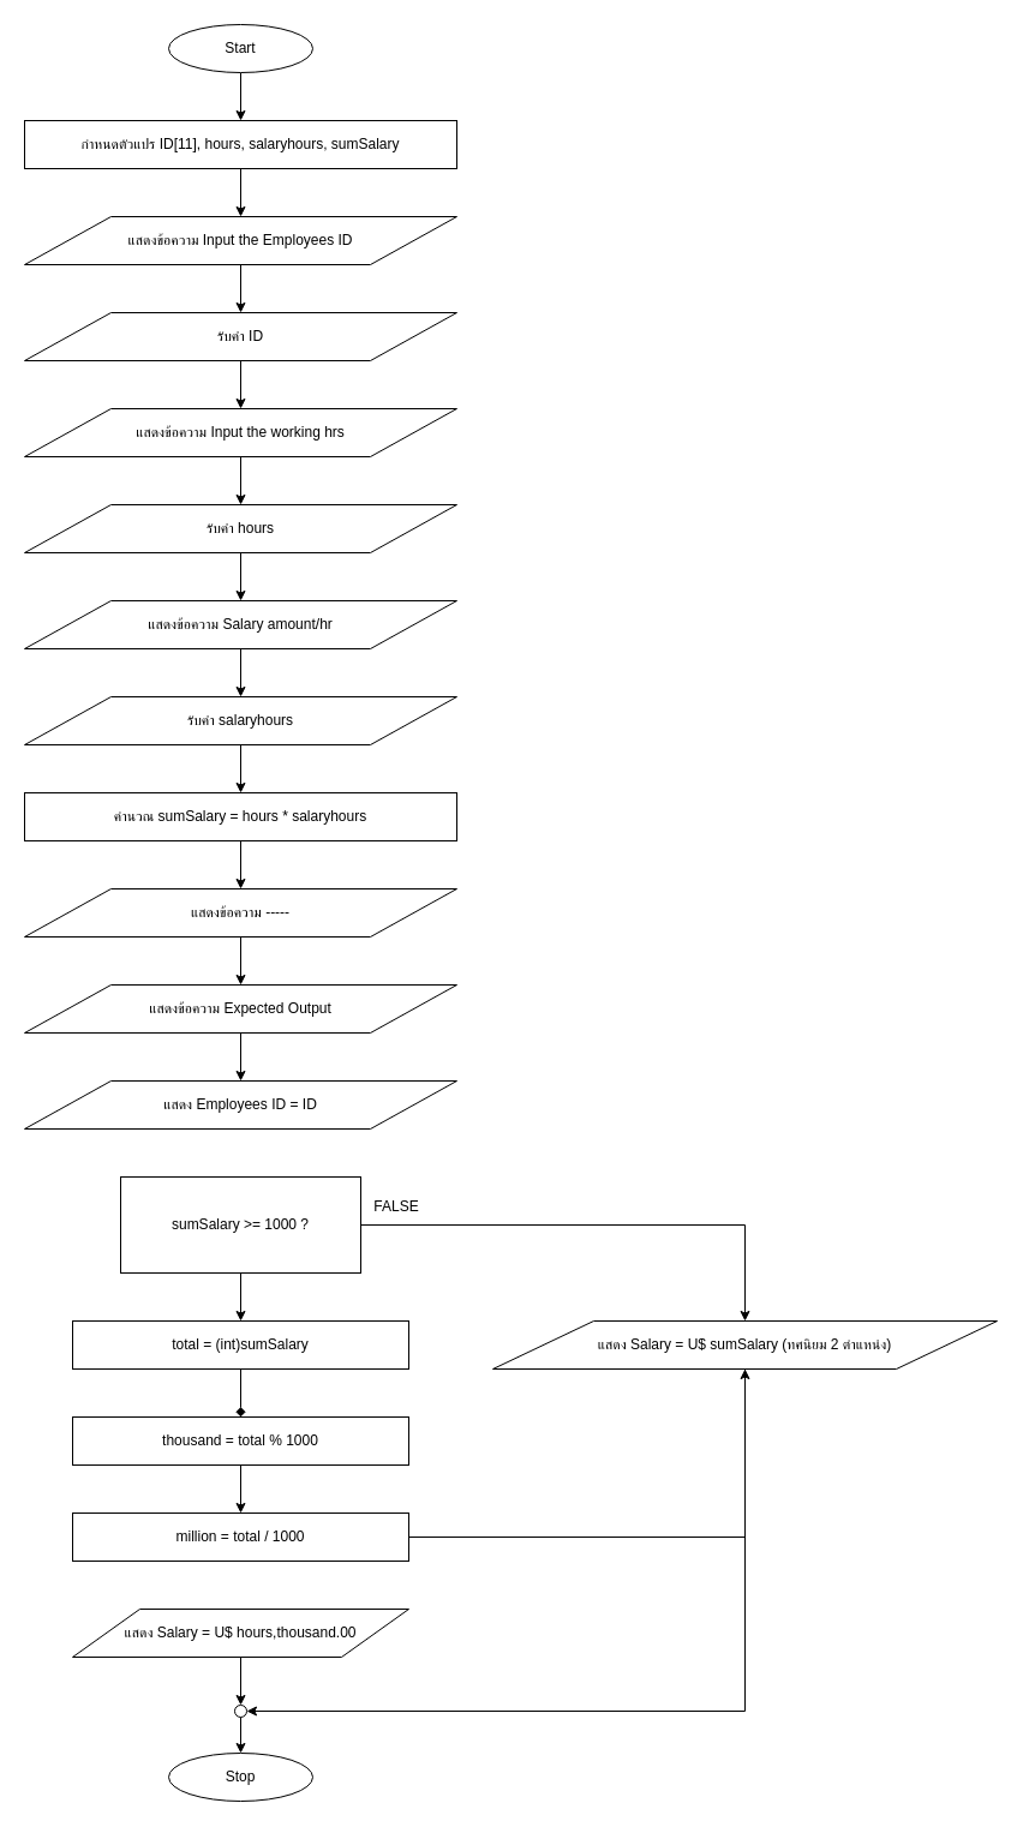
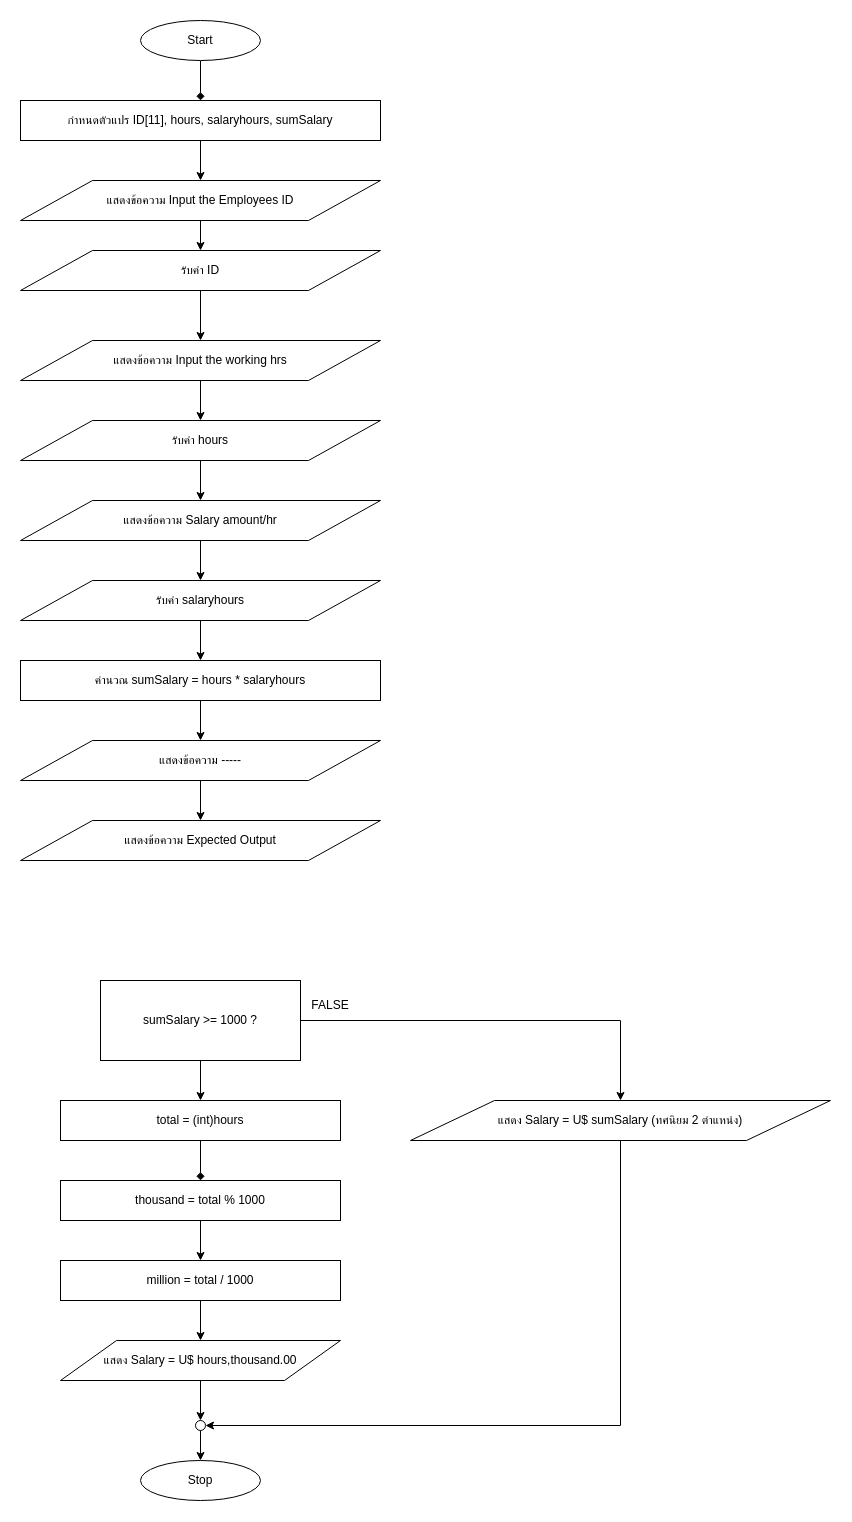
- <mxCell id="2" value="" style="edgeStyle=orthogonalEdgeStyle;rounded=0;orthogonalLoop=1;jettySize=auto;html=1;" edge="1" parent="1" source="3" target="5"><mxGeometry relative="1" as="geometry" /></mxCell>
+ <mxCell id="2" value="" style="edgeStyle=orthogonalEdgeStyle;rounded=0;orthogonalLoop=1;jettySize=auto;html=1;endArrow=diamond;" edge="1" parent="1" source="3" target="5"><mxGeometry relative="1" as="geometry" /></mxCell>
- <mxCell id="9" value="รับค่า ID" style="shape=parallelogram;whiteSpace=wrap;html=1;" vertex="1" parent="1"><mxGeometry x="20" y="260" width="360" height="40" as="geometry" /></mxCell>
+ <mxCell id="9" value="รับค่า ID" style="shape=parallelogram;whiteSpace=wrap;html=1;" vertex="1" parent="1"><mxGeometry x="20" y="250" width="360" height="40" as="geometry" /></mxCell>
- <mxCell id="22" value="" style="edgeStyle=orthogonalEdgeStyle;rounded=0;orthogonalLoop=1;jettySize=auto;html=1;" edge="1" parent="1" source="23" target="24"><mxGeometry relative="1" as="geometry" /></mxCell>
- <mxCell id="24" value="แสดง Employees ID = ID" style="shape=parallelogram;whiteSpace=wrap;html=1;" vertex="1" parent="1"><mxGeometry x="20" y="900" width="360" height="40" as="geometry" /></mxCell>
- <mxCell id="29" value="total = (int)sumSalary" style="shape=rectangle;whiteSpace=wrap;html=1;" vertex="1" parent="1"><mxGeometry x="60" y="1100" width="280" height="40" as="geometry" /></mxCell>
+ <mxCell id="29" value="total = (int)hours" style="shape=rectangle;whiteSpace=wrap;html=1;" vertex="1" parent="1"><mxGeometry x="60" y="1100" width="280" height="40" as="geometry" /></mxCell>
- <mxCell id="32" value="" style="edgeStyle=orthogonalEdgeStyle;rounded=0;orthogonalLoop=1;jettySize=auto;html=1;" edge="1" parent="1" source="33" target="37"><mxGeometry relative="1" as="geometry" /></mxCell>
+ <mxCell id="32" value="" style="edgeStyle=orthogonalEdgeStyle;rounded=0;orthogonalLoop=1;jettySize=auto;html=1;" edge="1" parent="1" source="33" target="35"><mxGeometry relative="1" as="geometry" /></mxCell>
